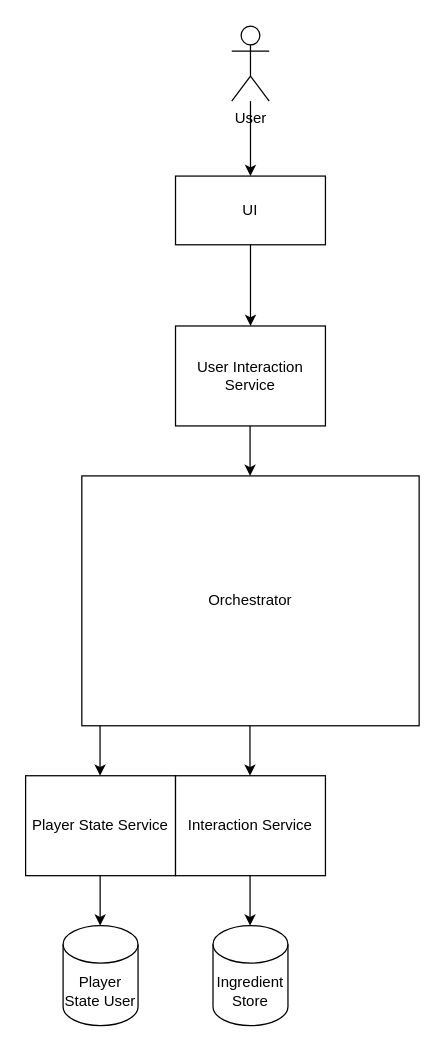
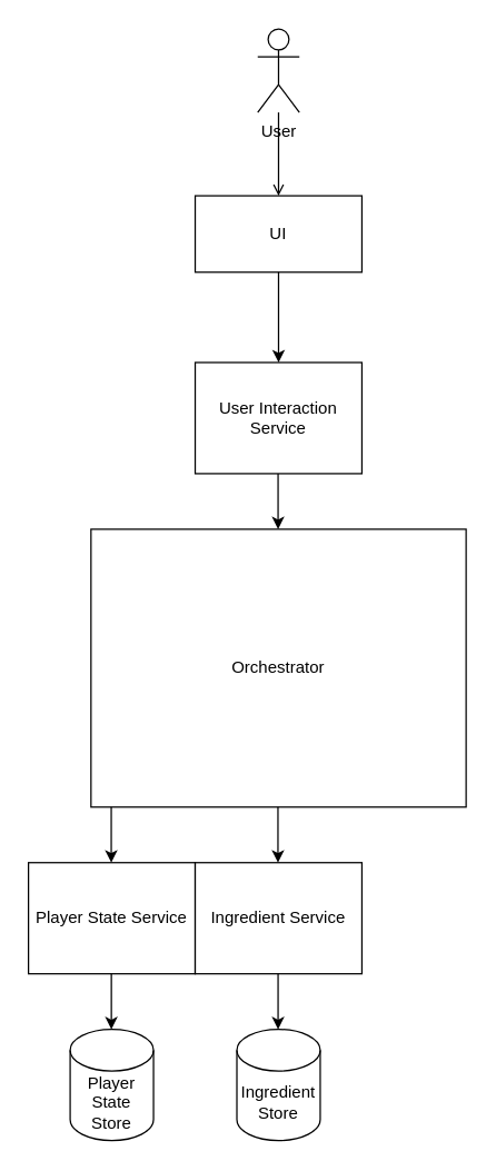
- <mxCell id="4" value="" style="edgeStyle=none;html=1;" parent="1" source="5" target="3" edge="1"><mxGeometry relative="1" as="geometry" /></mxCell>
+ <mxCell id="4" value="" style="edgeStyle=none;html=1;endArrow=open;" parent="1" source="5" target="3" edge="1"><mxGeometry relative="1" as="geometry" /></mxCell>
- <mxCell id="14" value="Interaction Service" style="whiteSpace=wrap;html=1;" vertex="1" parent="1"><mxGeometry x="140" y="620" width="120" height="80" as="geometry" /></mxCell>
+ <mxCell id="14" value="Ingredient Service" style="whiteSpace=wrap;html=1;" vertex="1" parent="1"><mxGeometry x="140" y="620" width="120" height="80" as="geometry" /></mxCell>
- <mxCell id="7" value="Player State User" style="shape=cylinder3;whiteSpace=wrap;html=1;boundedLbl=1;backgroundOutline=1;size=15;" vertex="1" parent="1"><mxGeometry x="50" y="740" width="60" height="80" as="geometry" /></mxCell>
+ <mxCell id="7" value="Player State Store" style="shape=cylinder3;whiteSpace=wrap;html=1;boundedLbl=1;backgroundOutline=1;size=15;" vertex="1" parent="1"><mxGeometry x="50" y="740" width="60" height="80" as="geometry" /></mxCell>
